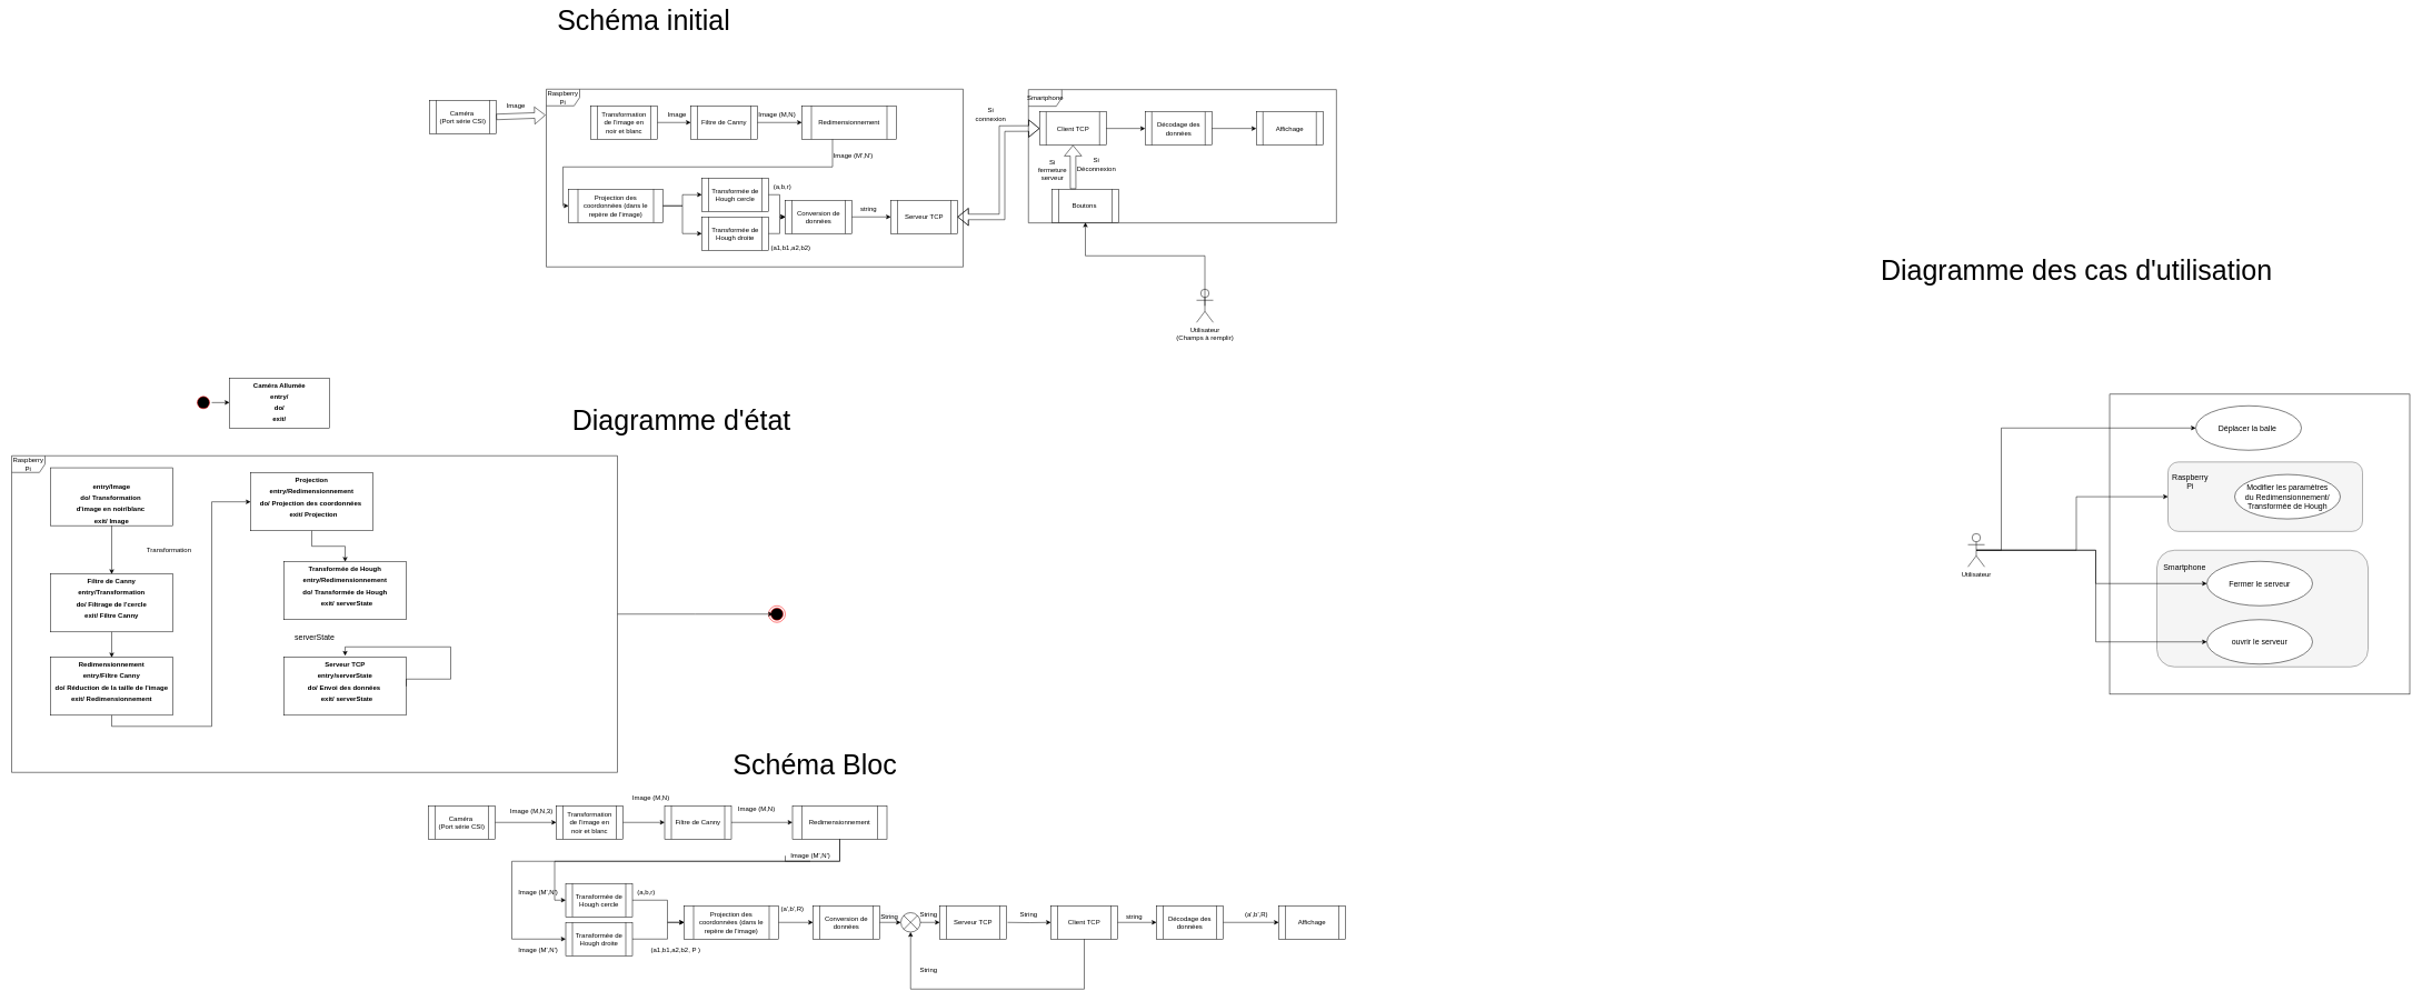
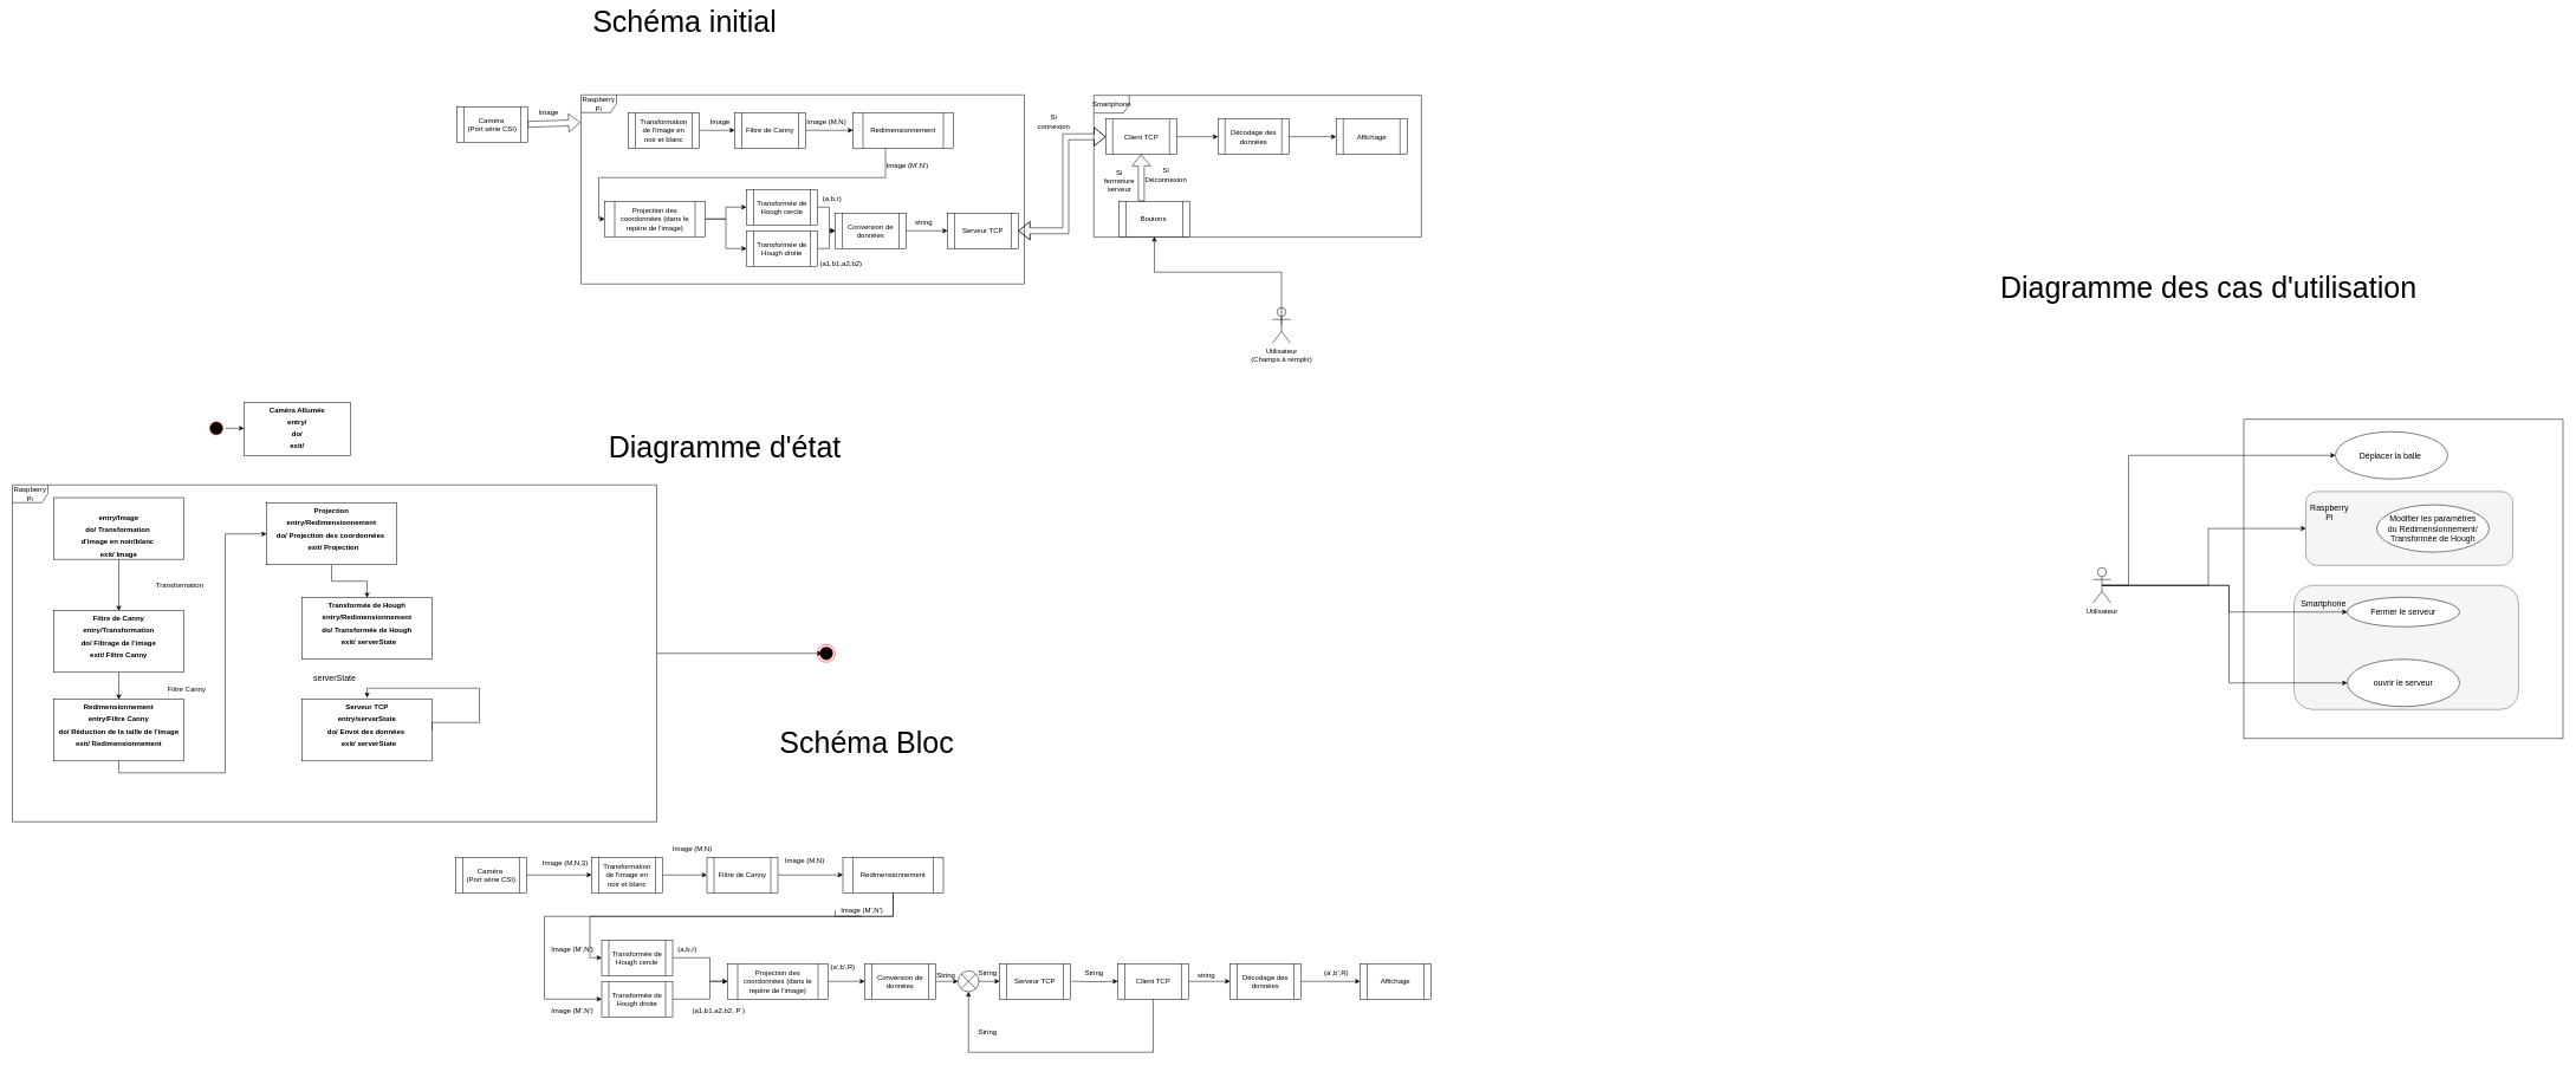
- <mxCell id="64" value="&lt;p style=&quot;margin:0px;margin-top:6px;text-align:center;&quot;&gt;&lt;b style=&quot;background-color: initial;&quot;&gt;Filtre de Canny&lt;/b&gt;&lt;br&gt;&lt;/p&gt;&lt;p style=&quot;margin:0px;margin-top:6px;text-align:center;&quot;&gt;&lt;b&gt;entry/Transformation&lt;/b&gt;&lt;/p&gt;&lt;p style=&quot;margin:0px;margin-top:6px;text-align:center;&quot;&gt;&lt;b style=&quot;background-color: initial;&quot;&gt;do/&lt;/b&gt;&lt;b style=&quot;background-color: initial;&quot;&gt;&amp;nbsp;Filtrage de l'cercle&lt;/b&gt;&lt;/p&gt;&lt;p style=&quot;margin:0px;margin-top:6px;text-align:center;&quot;&gt;&lt;b style=&quot;background-color: initial;&quot;&gt;exit/ Filtre Canny&lt;/b&gt;&lt;/p&gt;" style="align=left;overflow=fill;html=1;dropTarget=0;fontSize=12;" vertex="1" parent="1"><mxGeometry x="90" y="1032.9" width="220" height="104.2" as="geometry" /></mxCell>
+ <mxCell id="64" value="&lt;p style=&quot;margin:0px;margin-top:6px;text-align:center;&quot;&gt;&lt;b style=&quot;background-color: initial;&quot;&gt;Filtre de Canny&lt;/b&gt;&lt;br&gt;&lt;/p&gt;&lt;p style=&quot;margin:0px;margin-top:6px;text-align:center;&quot;&gt;&lt;b&gt;entry/Transformation&lt;/b&gt;&lt;/p&gt;&lt;p style=&quot;margin:0px;margin-top:6px;text-align:center;&quot;&gt;&lt;b style=&quot;background-color: initial;&quot;&gt;do/&lt;/b&gt;&lt;b style=&quot;background-color: initial;&quot;&gt;&amp;nbsp;Filtrage de l'image&lt;/b&gt;&lt;/p&gt;&lt;p style=&quot;margin:0px;margin-top:6px;text-align:center;&quot;&gt;&lt;b style=&quot;background-color: initial;&quot;&gt;exit/ Filtre Canny&lt;/b&gt;&lt;/p&gt;" style="align=left;overflow=fill;html=1;dropTarget=0;fontSize=12;" vertex="1" parent="1"><mxGeometry x="90" y="1032.9" width="220" height="104.2" as="geometry" /></mxCell>
- <mxCell id="78" value="Fermer le serveur" style="ellipse;whiteSpace=wrap;html=1;fontSize=14;" vertex="1" parent="1"><mxGeometry x="3970" y="1010" width="190" height="80" as="geometry" /></mxCell>
+ <mxCell id="78" value="Fermer le serveur" style="ellipse;whiteSpace=wrap;html=1;fontSize=14;" vertex="1" parent="1"><mxGeometry x="3970" y="1010" width="190" height="50" as="geometry" /></mxCell>
+ <mxCell id="67" value="Filtre Canny" style="text;html=1;strokeColor=none;fillColor=none;align=center;verticalAlign=middle;whiteSpace=wrap;rounded=0;fontSize=12;" vertex="1" parent="1"><mxGeometry x="240" y="1150" width="150" height="30" as="geometry" /></mxCell>
- <mxCell id="3" value="&lt;font style=&quot;font-size: 50px;&quot;&gt;Schéma Bloc&lt;/font&gt;" style="text;html=1;align=center;verticalAlign=middle;resizable=0;points=[];autosize=1;strokeColor=none;fillColor=none;" vertex="1" parent="1"><mxGeometry x="1310" y="1360" width="310" height="30" as="geometry" /></mxCell>
+ <mxCell id="3" value="&lt;font style=&quot;font-size: 50px;&quot;&gt;Schéma Bloc&lt;/font&gt;" style="text;html=1;align=center;verticalAlign=middle;resizable=0;points=[];autosize=1;strokeColor=none;fillColor=none;" vertex="1" parent="1"><mxGeometry x="1310" y="1240" width="310" height="30" as="geometry" /></mxCell>
